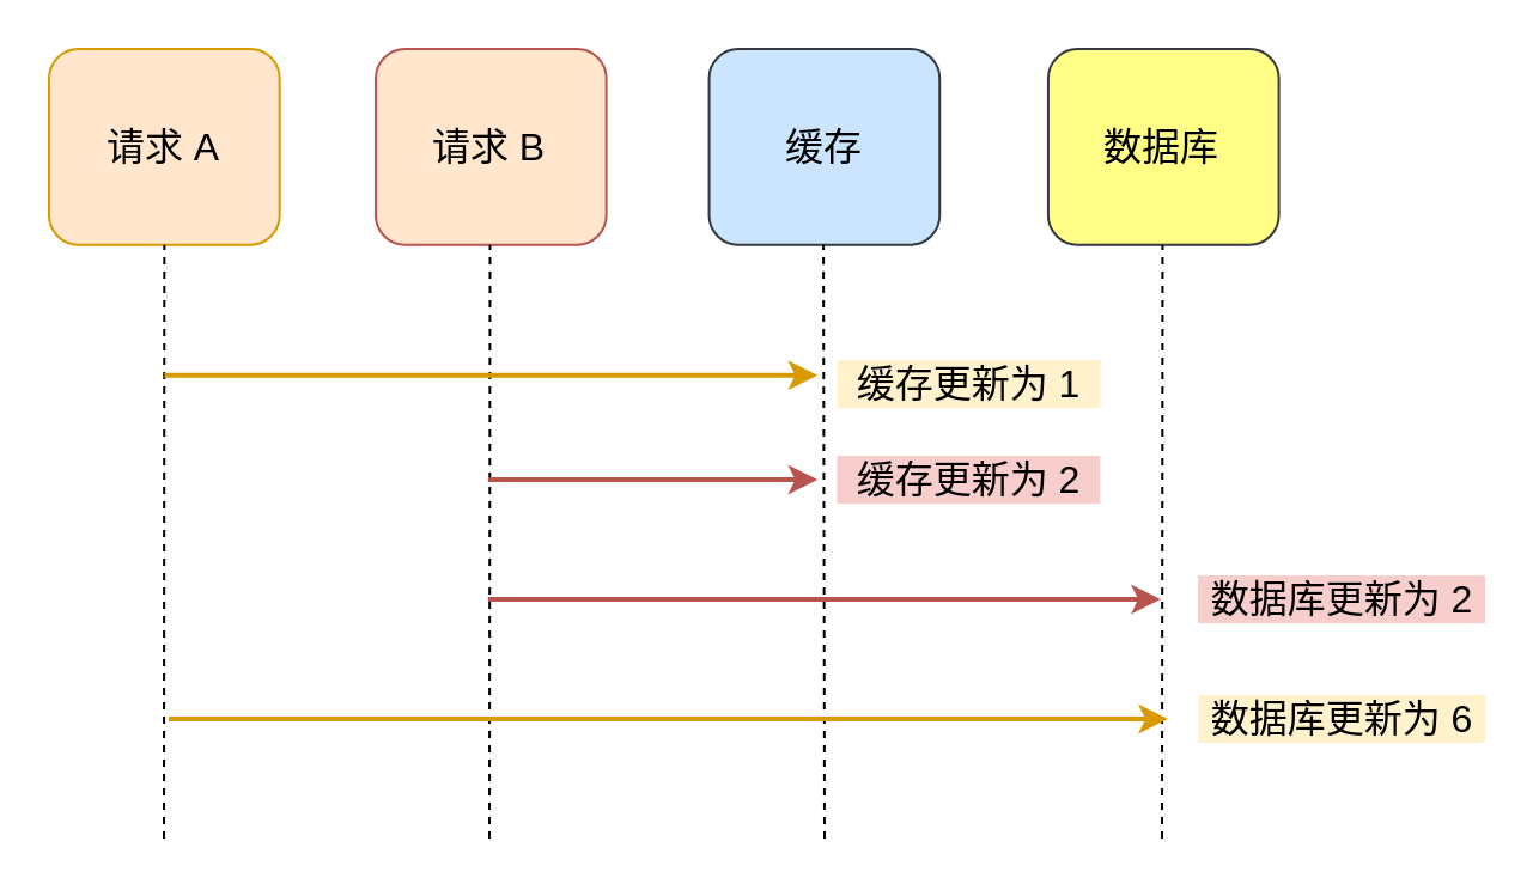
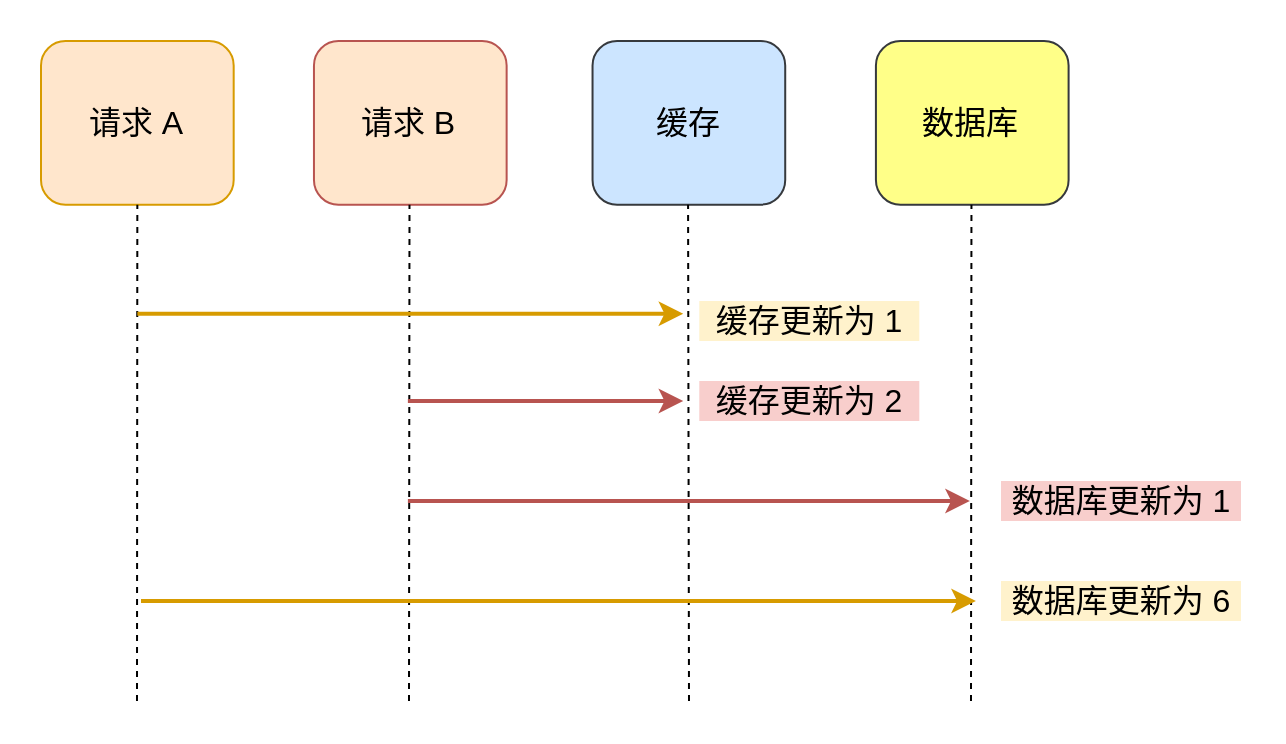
- <mxCell id="13" value="数据库更新为 2" style="text;html=1;align=center;verticalAlign=middle;resizable=0;points=[];autosize=1;fillColor=#f8cecc;fontSize=16;" vertex="1" parent="1"><mxGeometry x="500.002" y="239.995" width="120" height="20" as="geometry" /></mxCell>
+ <mxCell id="13" value="数据库更新为 1" style="text;html=1;align=center;verticalAlign=middle;resizable=0;points=[];autosize=1;fillColor=#f8cecc;fontSize=16;" vertex="1" parent="1"><mxGeometry x="500.002" y="239.995" width="120" height="20" as="geometry" /></mxCell>
